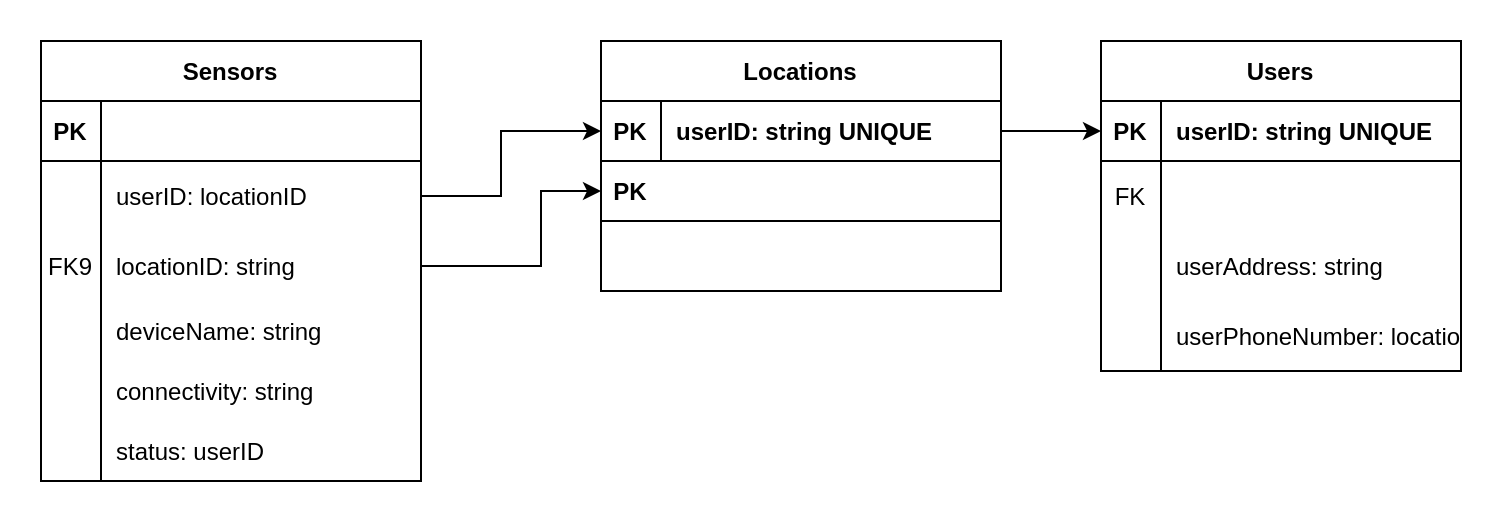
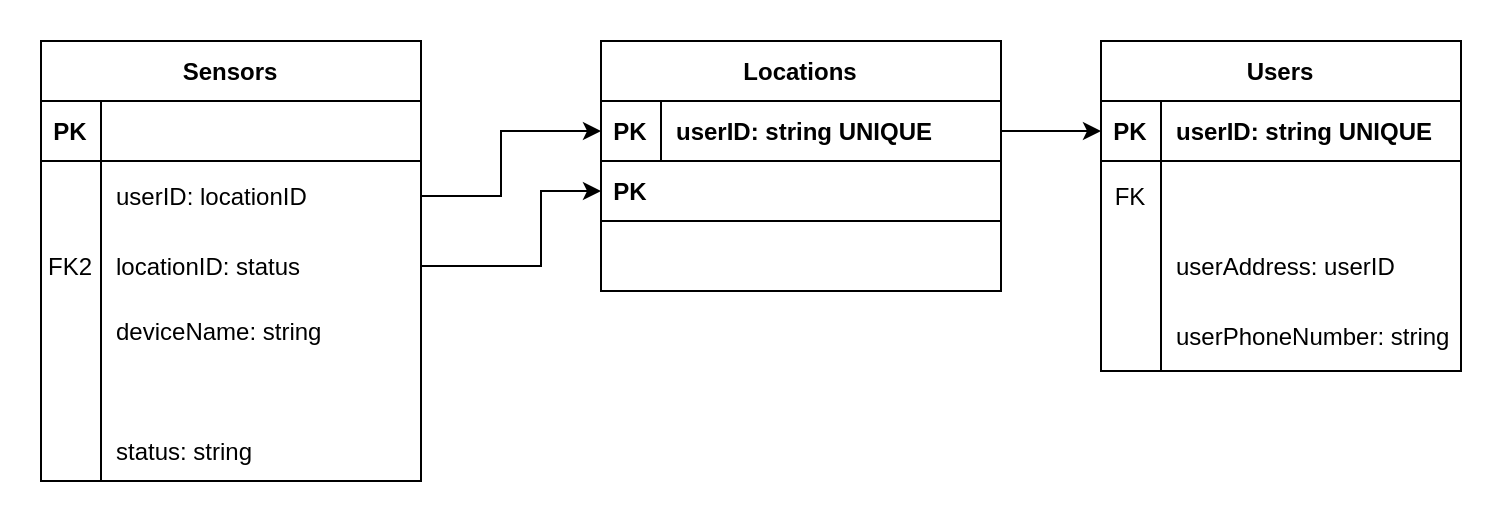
- <mxCell id="8" value="FK9" style="shape=partialRectangle;overflow=hidden;connectable=0;fillColor=none;top=0;left=0;bottom=0;right=0;" parent="7" vertex="1"><mxGeometry width="30" height="35" as="geometry"><mxRectangle width="30" height="35" as="alternateBounds" /></mxGeometry></mxCell>
+ <mxCell id="8" value="FK2" style="shape=partialRectangle;overflow=hidden;connectable=0;fillColor=none;top=0;left=0;bottom=0;right=0;" parent="7" vertex="1"><mxGeometry width="30" height="35" as="geometry"><mxRectangle width="30" height="35" as="alternateBounds" /></mxGeometry></mxCell>
- <mxCell id="9" value="locationID: string " style="shape=partialRectangle;overflow=hidden;connectable=0;fillColor=none;top=0;left=0;bottom=0;right=0;align=left;spacingLeft=6;" parent="7" vertex="1"><mxGeometry x="30" width="160" height="35" as="geometry"><mxRectangle width="160" height="35" as="alternateBounds" /></mxGeometry></mxCell>
+ <mxCell id="9" value="locationID: status " style="shape=partialRectangle;overflow=hidden;connectable=0;fillColor=none;top=0;left=0;bottom=0;right=0;align=left;spacingLeft=6;" parent="7" vertex="1"><mxGeometry x="30" width="160" height="35" as="geometry"><mxRectangle width="160" height="35" as="alternateBounds" /></mxGeometry></mxCell>
- <mxCell id="27" value="userAddress: string " style="shape=partialRectangle;overflow=hidden;connectable=0;fillColor=none;top=0;left=0;bottom=0;right=0;align=left;spacingLeft=6;" parent="25" vertex="1"><mxGeometry x="30" width="150" height="35" as="geometry"><mxRectangle width="150" height="35" as="alternateBounds" /></mxGeometry></mxCell>
+ <mxCell id="27" value="userAddress: userID " style="shape=partialRectangle;overflow=hidden;connectable=0;fillColor=none;top=0;left=0;bottom=0;right=0;align=left;spacingLeft=6;" parent="25" vertex="1"><mxGeometry x="30" width="150" height="35" as="geometry"><mxRectangle width="150" height="35" as="alternateBounds" /></mxGeometry></mxCell>
- <mxCell id="30" value="userPhoneNumber: locationID " style="shape=partialRectangle;overflow=hidden;connectable=0;fillColor=none;top=0;left=0;bottom=0;right=0;align=left;spacingLeft=6;" parent="28" vertex="1"><mxGeometry x="30" width="150" height="35" as="geometry"><mxRectangle width="150" height="35" as="alternateBounds" /></mxGeometry></mxCell>
+ <mxCell id="30" value="userPhoneNumber: string " style="shape=partialRectangle;overflow=hidden;connectable=0;fillColor=none;top=0;left=0;bottom=0;right=0;align=left;spacingLeft=6;" parent="28" vertex="1"><mxGeometry x="30" width="150" height="35" as="geometry"><mxRectangle width="150" height="35" as="alternateBounds" /></mxGeometry></mxCell>
- <mxCell id="15" value="connectivity: string" style="shape=partialRectangle;overflow=hidden;connectable=0;fillColor=none;top=0;left=0;bottom=0;right=0;align=left;spacingLeft=6;" parent="13" vertex="1"><mxGeometry x="30" width="160" height="30" as="geometry"><mxRectangle width="160" height="30" as="alternateBounds" /></mxGeometry></mxCell>
- <mxCell id="18" value="status: userID " style="shape=partialRectangle;overflow=hidden;connectable=0;fillColor=none;top=0;left=0;bottom=0;right=0;align=left;spacingLeft=6;" parent="16" vertex="1"><mxGeometry x="30" width="160" height="30" as="geometry"><mxRectangle width="160" height="30" as="alternateBounds" /></mxGeometry></mxCell>
+ <mxCell id="18" value="status: string " style="shape=partialRectangle;overflow=hidden;connectable=0;fillColor=none;top=0;left=0;bottom=0;right=0;align=left;spacingLeft=6;" parent="16" vertex="1"><mxGeometry x="30" width="160" height="30" as="geometry"><mxRectangle width="160" height="30" as="alternateBounds" /></mxGeometry></mxCell>
